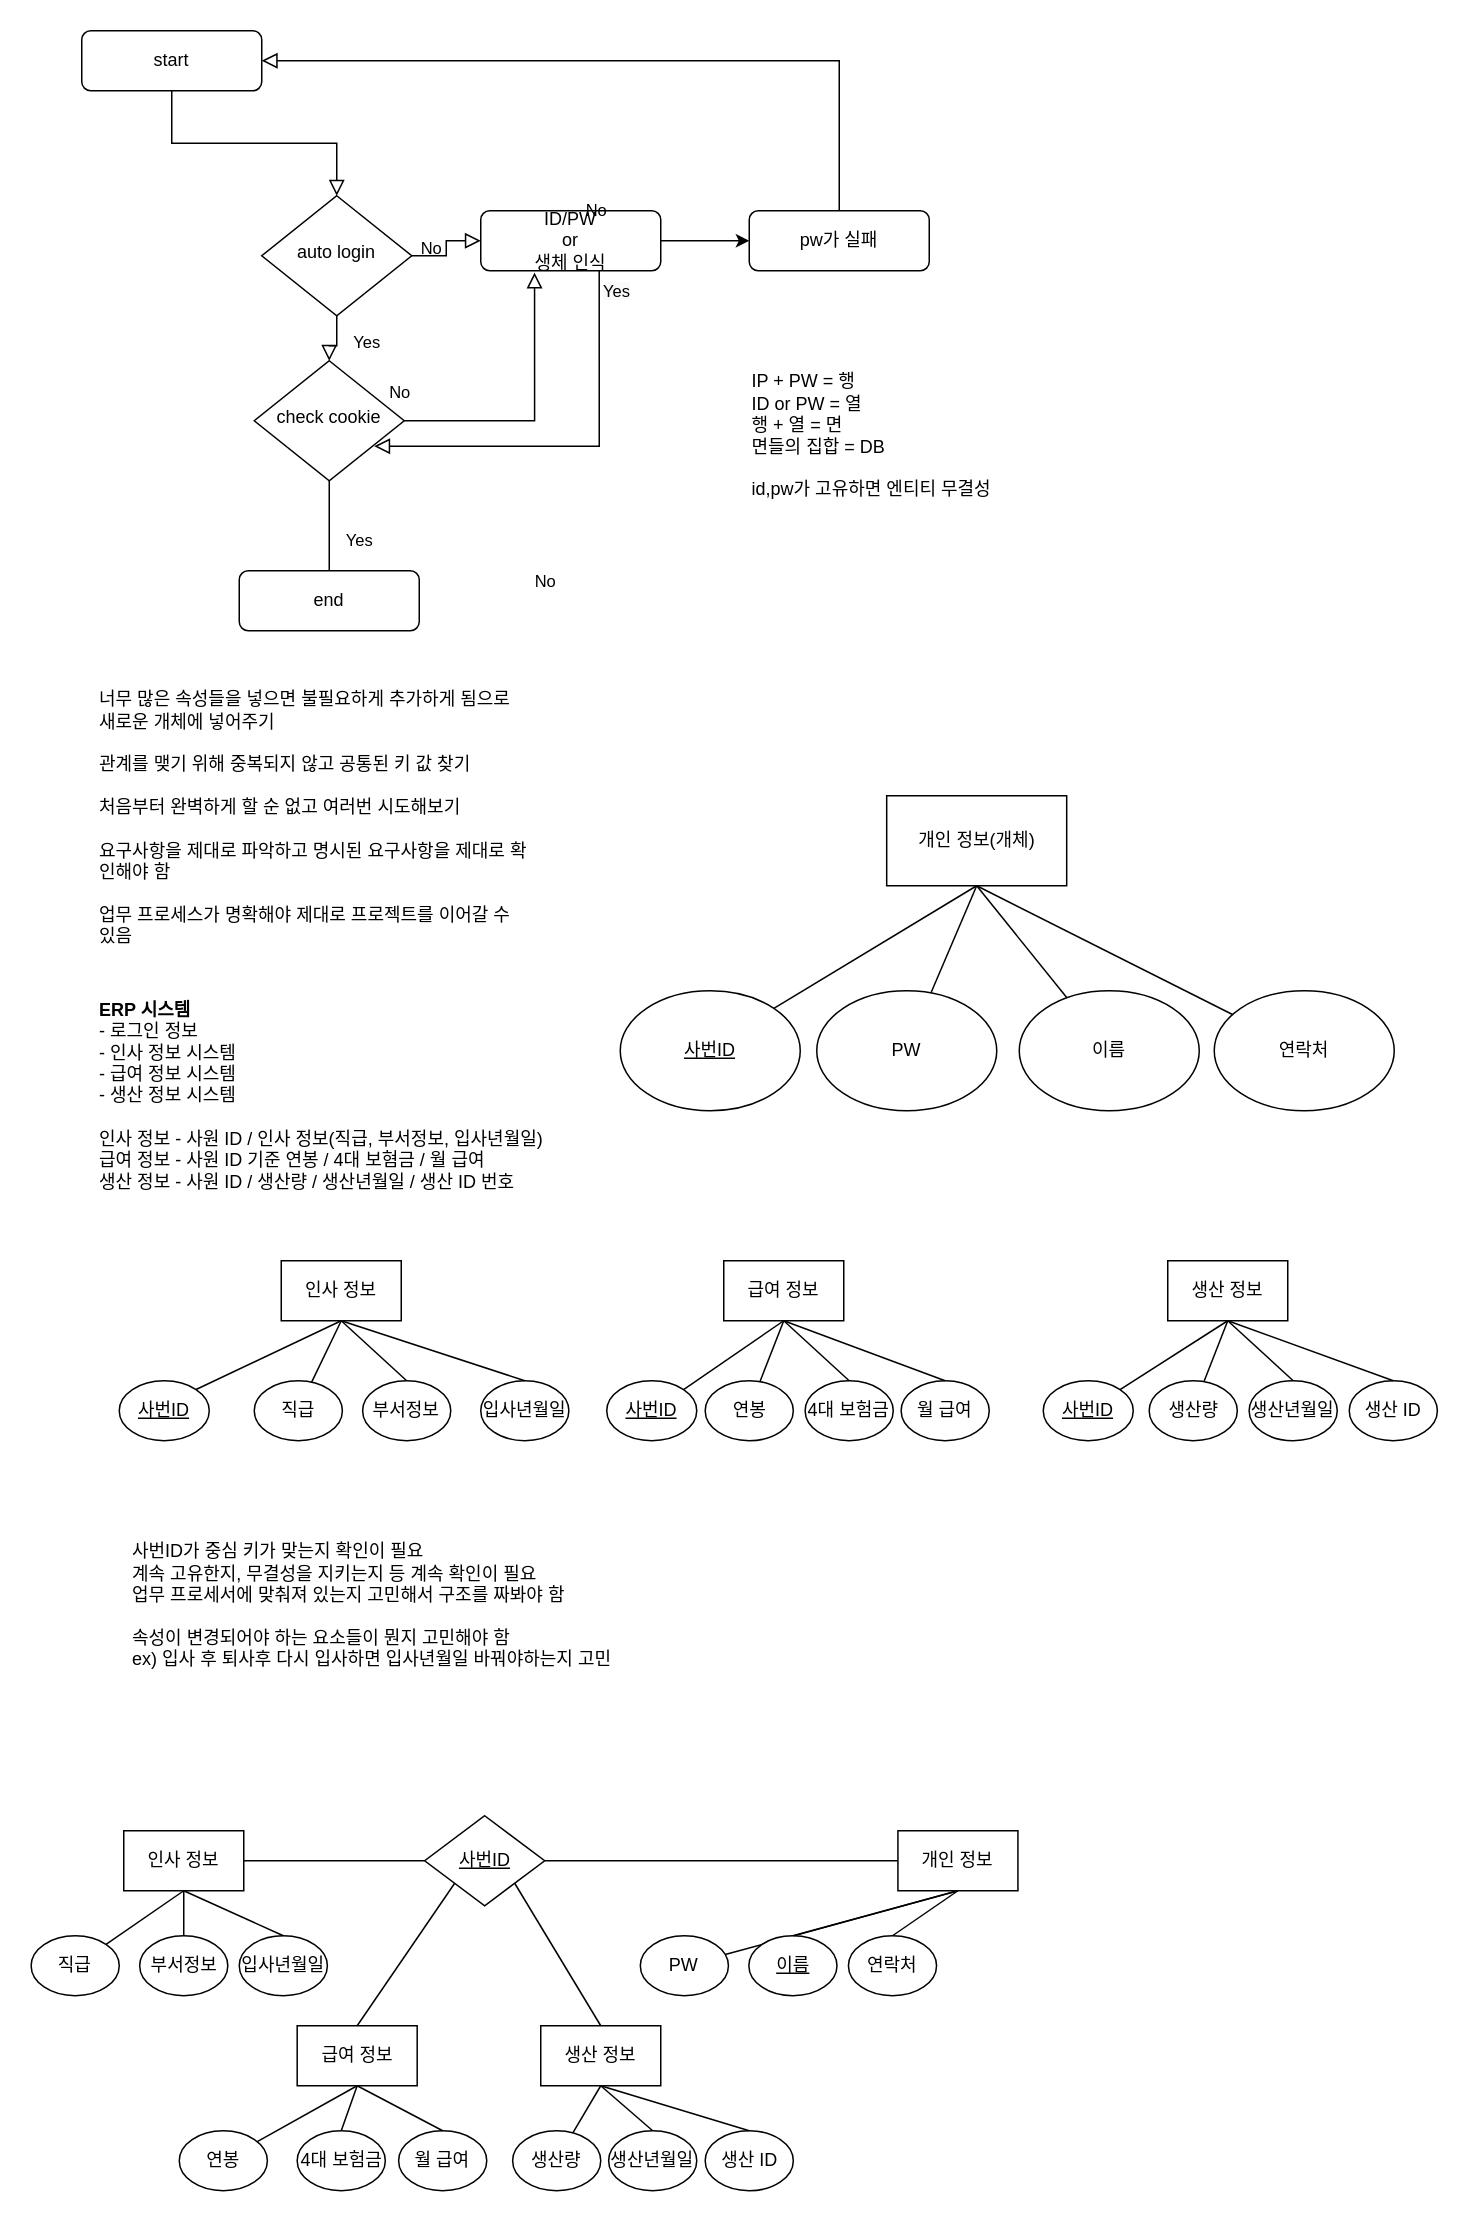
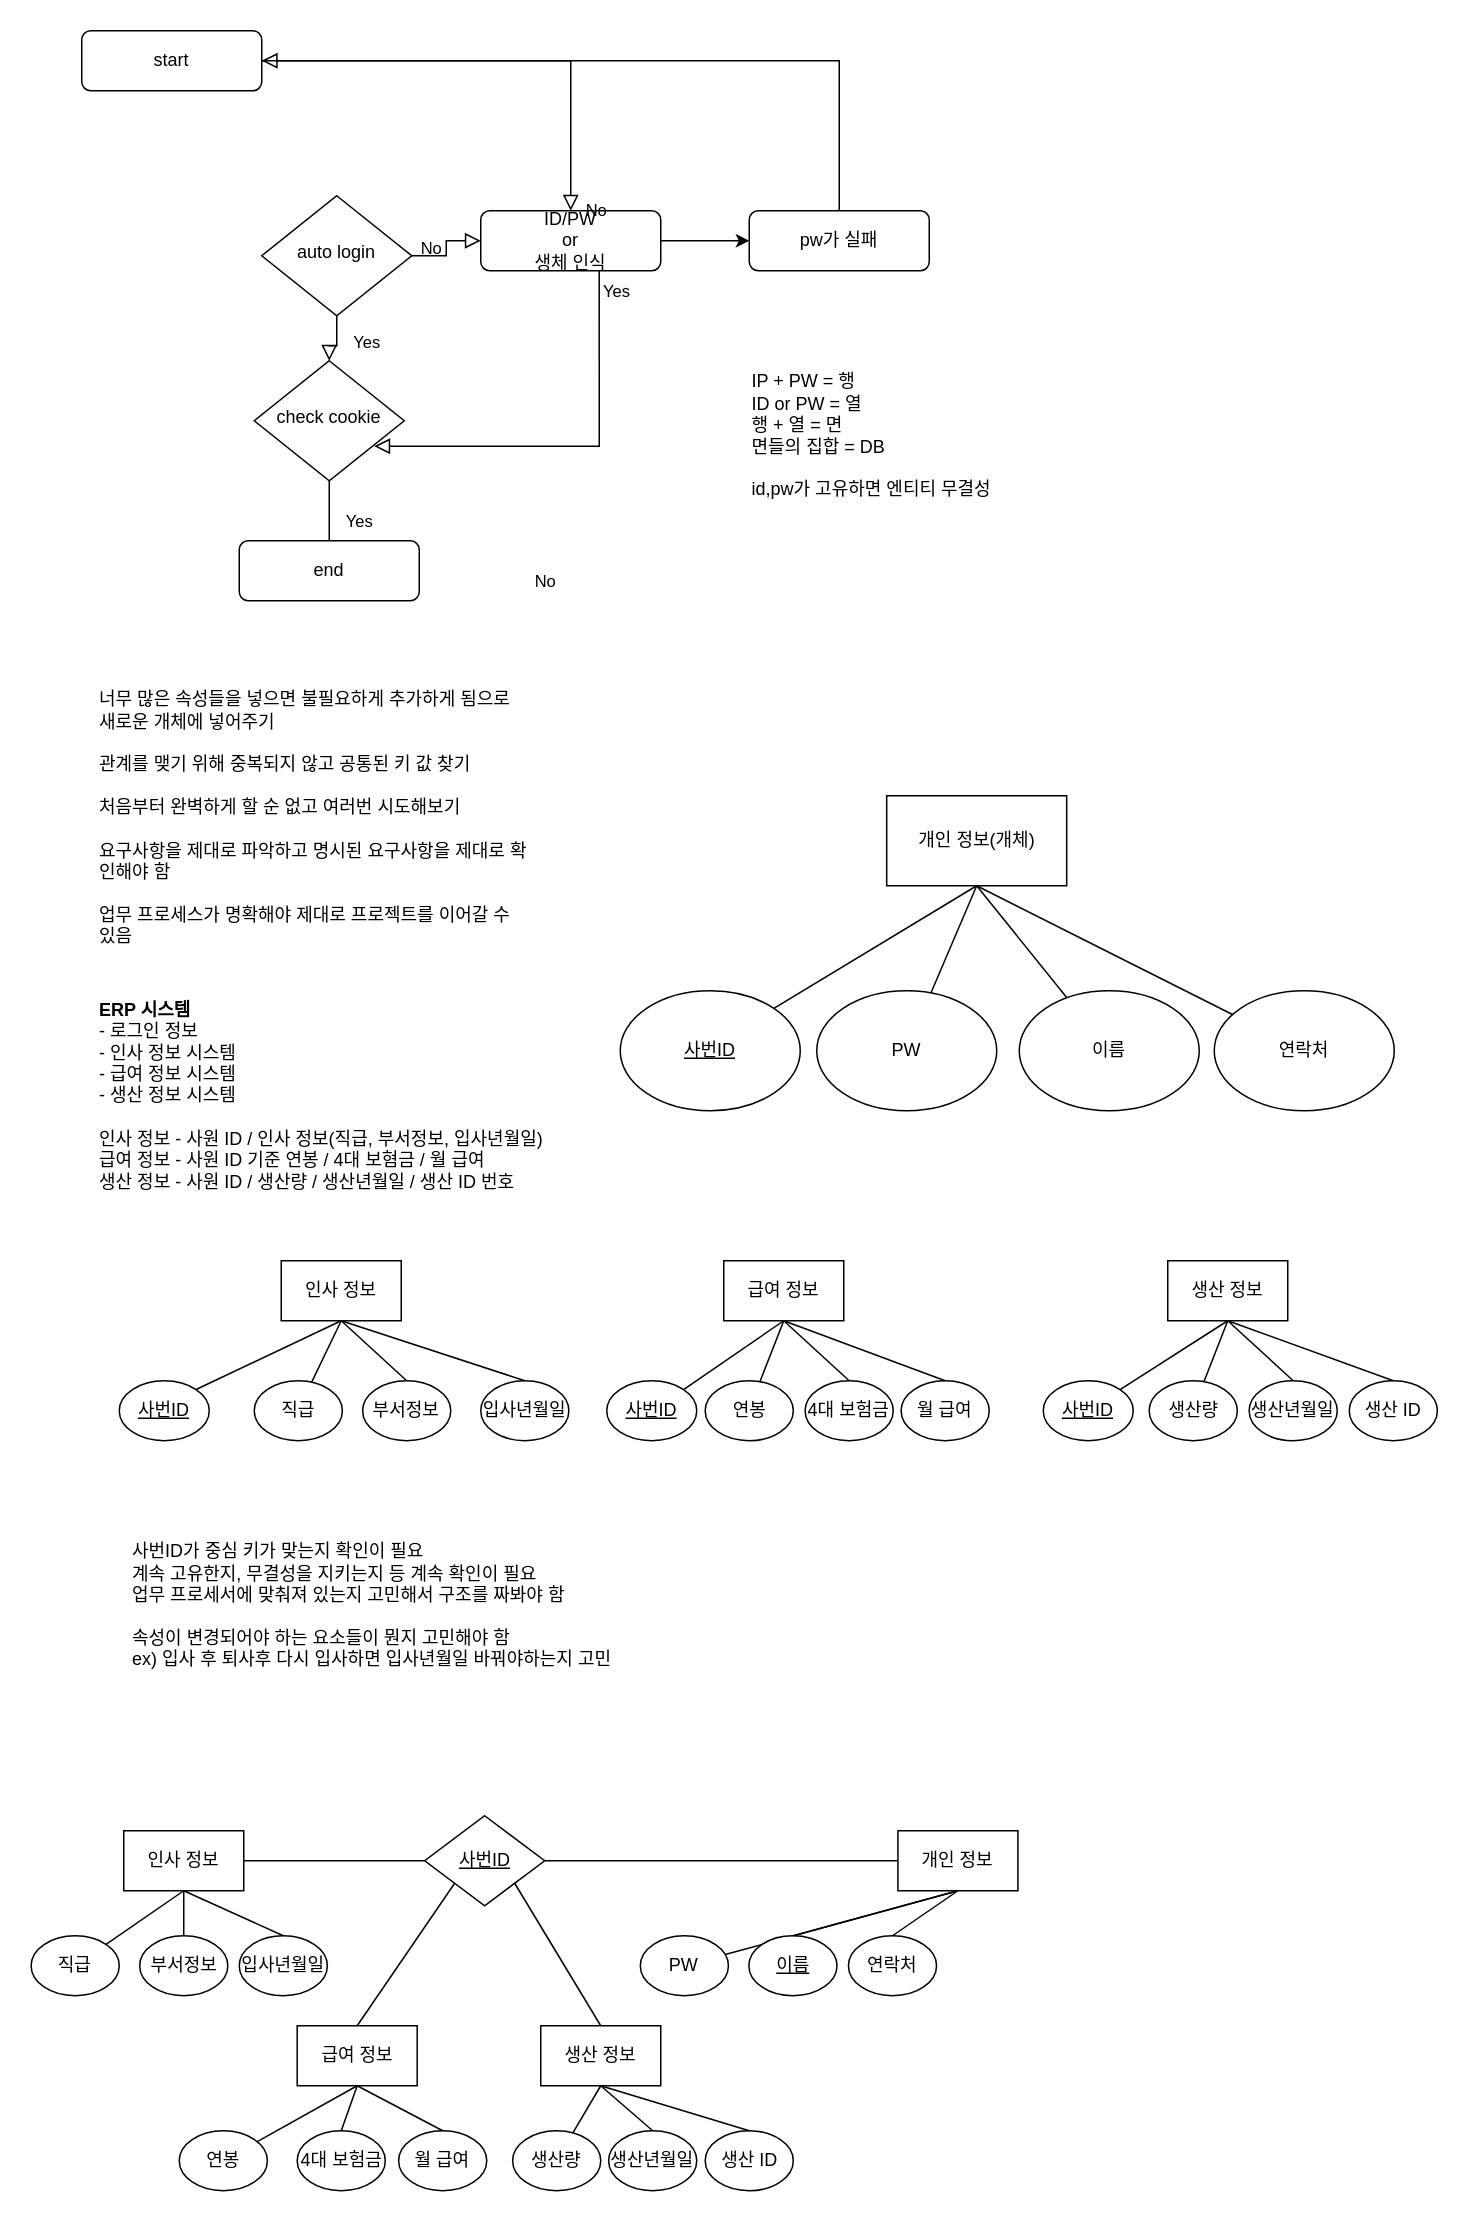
- <mxCell id="2" value="" style="rounded=0;html=1;jettySize=auto;orthogonalLoop=1;fontSize=11;endArrow=block;endFill=0;endSize=8;strokeWidth=1;shadow=0;labelBackgroundColor=none;edgeStyle=orthogonalEdgeStyle;" parent="1" source="3" target="6" edge="1"><mxGeometry relative="1" as="geometry" /></mxCell>
+ <mxCell id="2" value="" style="rounded=0;html=1;jettySize=auto;orthogonalLoop=1;fontSize=11;endArrow=block;endFill=0;endSize=8;strokeWidth=1;shadow=0;labelBackgroundColor=none;edgeStyle=orthogonalEdgeStyle;" parent="1" source="3" target="7" edge="1"><mxGeometry relative="1" as="geometry" /></mxCell>
- <mxCell id="9" value="No" style="edgeStyle=orthogonalEdgeStyle;rounded=0;html=1;jettySize=auto;orthogonalLoop=1;fontSize=11;endArrow=block;endFill=0;endSize=8;strokeWidth=1;shadow=0;labelBackgroundColor=none;entryX=0.299;entryY=1.031;entryDx=0;entryDy=0;entryPerimeter=0;" parent="1" source="10" target="7" edge="1"><mxGeometry x="0.143" y="90" relative="1" as="geometry"><mxPoint as="offset" /></mxGeometry></mxCell>
- <mxCell id="11" value="end" style="rounded=1;whiteSpace=wrap;html=1;fontSize=12;glass=0;strokeWidth=1;shadow=0;" parent="1" vertex="1"><mxGeometry x="159" y="380" width="120" height="40" as="geometry" /></mxCell>
+ <mxCell id="11" value="end" style="rounded=1;whiteSpace=wrap;html=1;fontSize=12;glass=0;strokeWidth=1;shadow=0;" parent="1" vertex="1"><mxGeometry x="159" y="360" width="120" height="40" as="geometry" /></mxCell>
